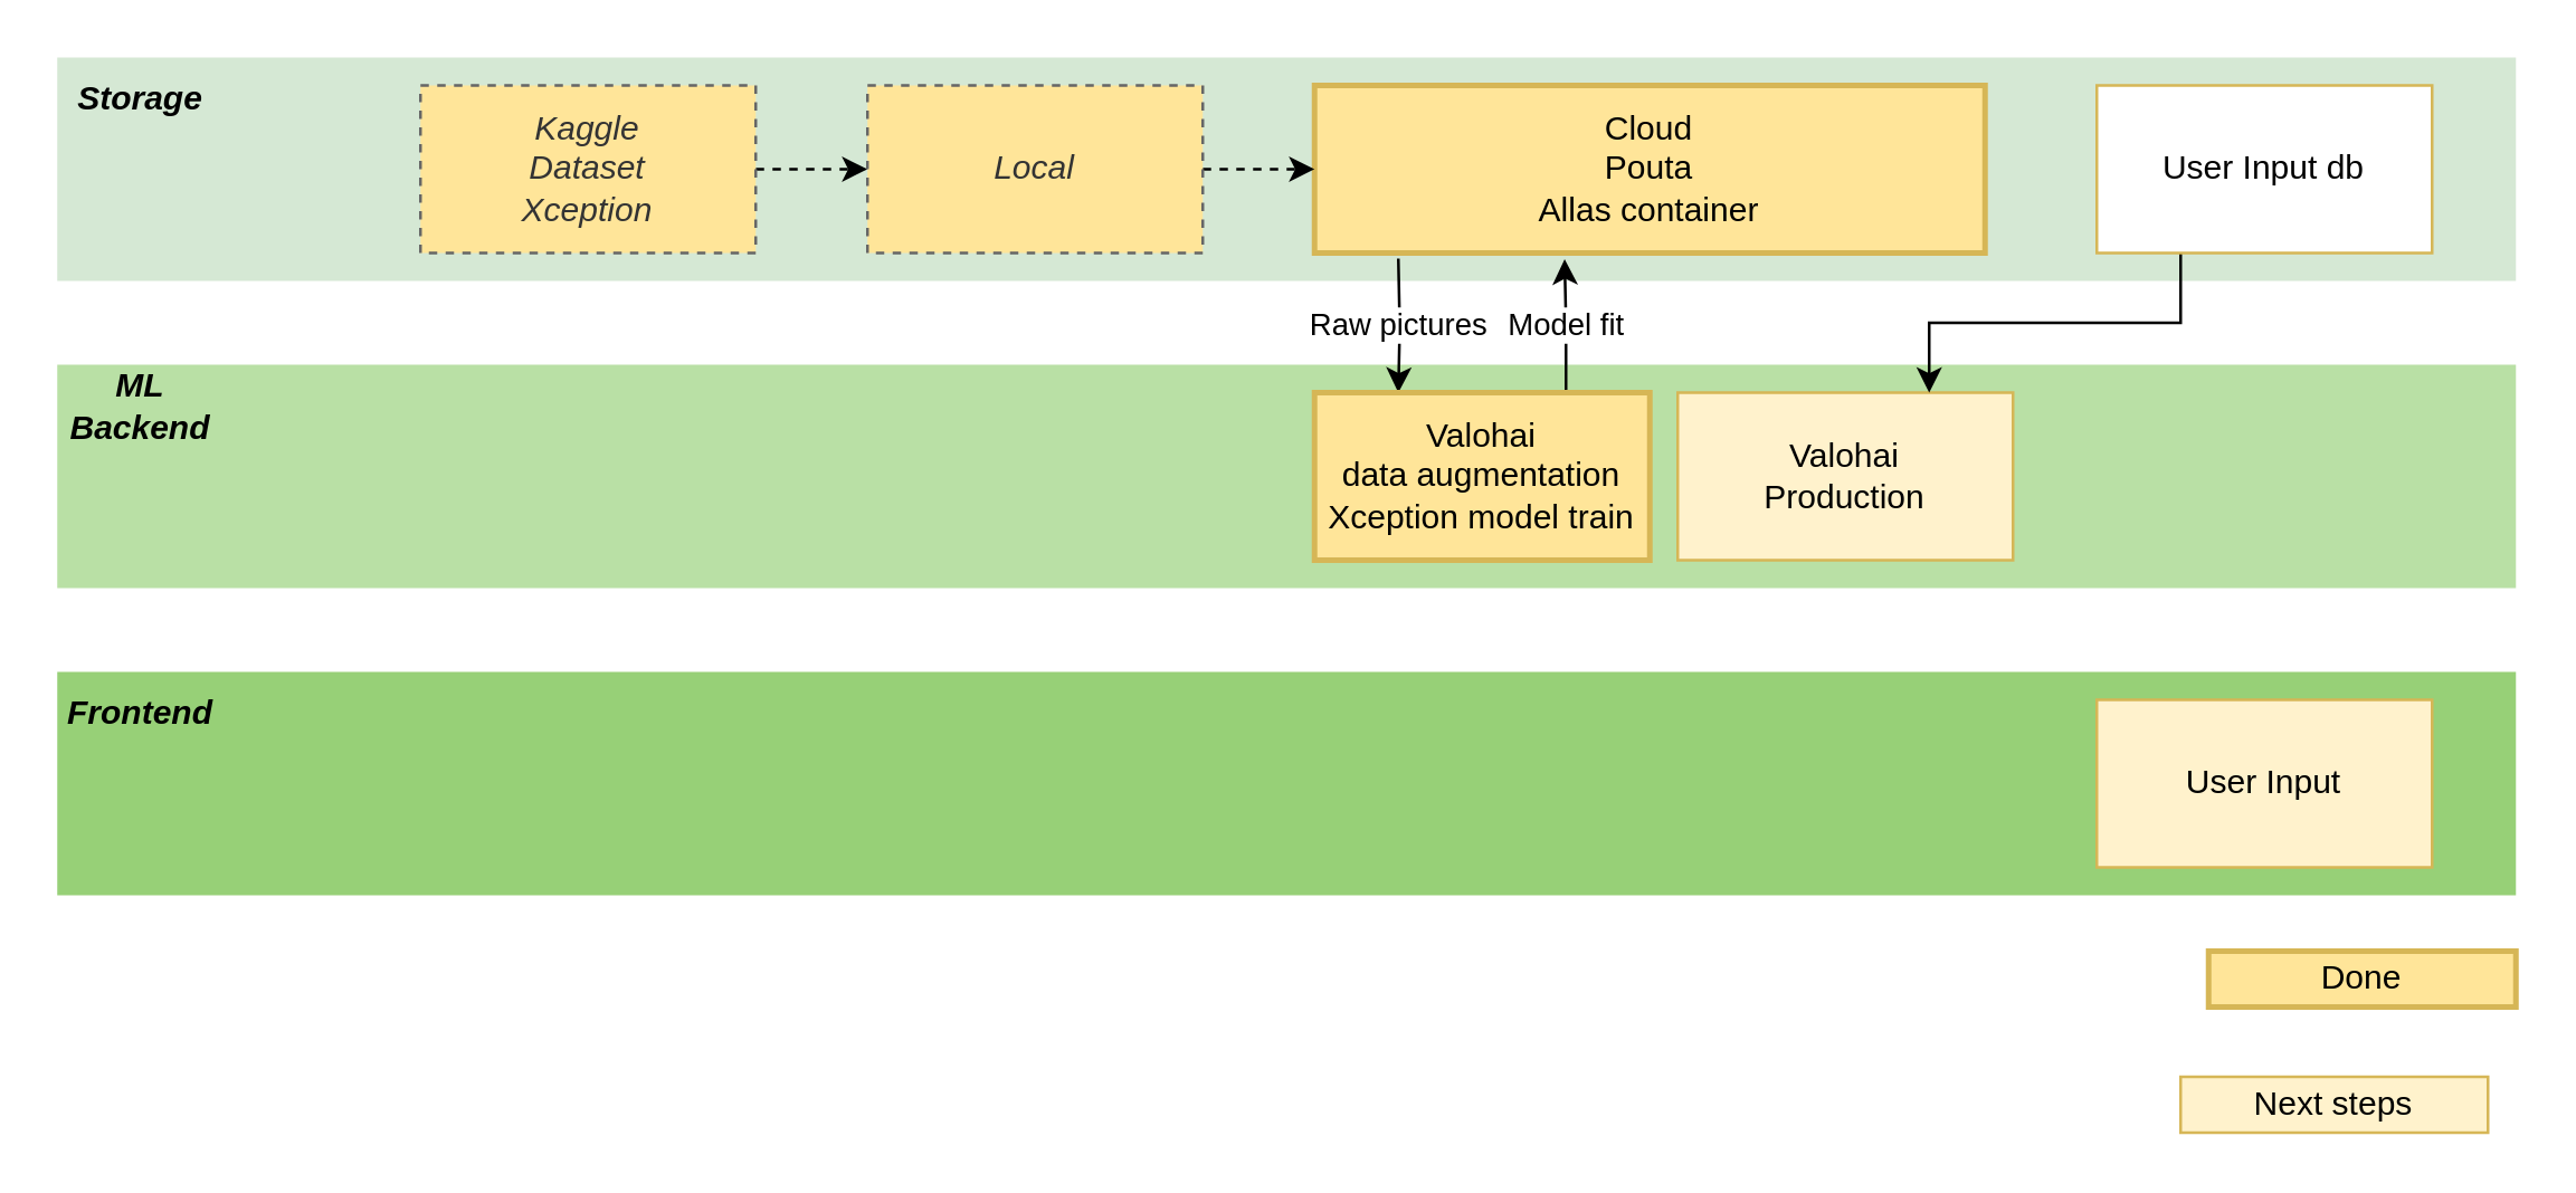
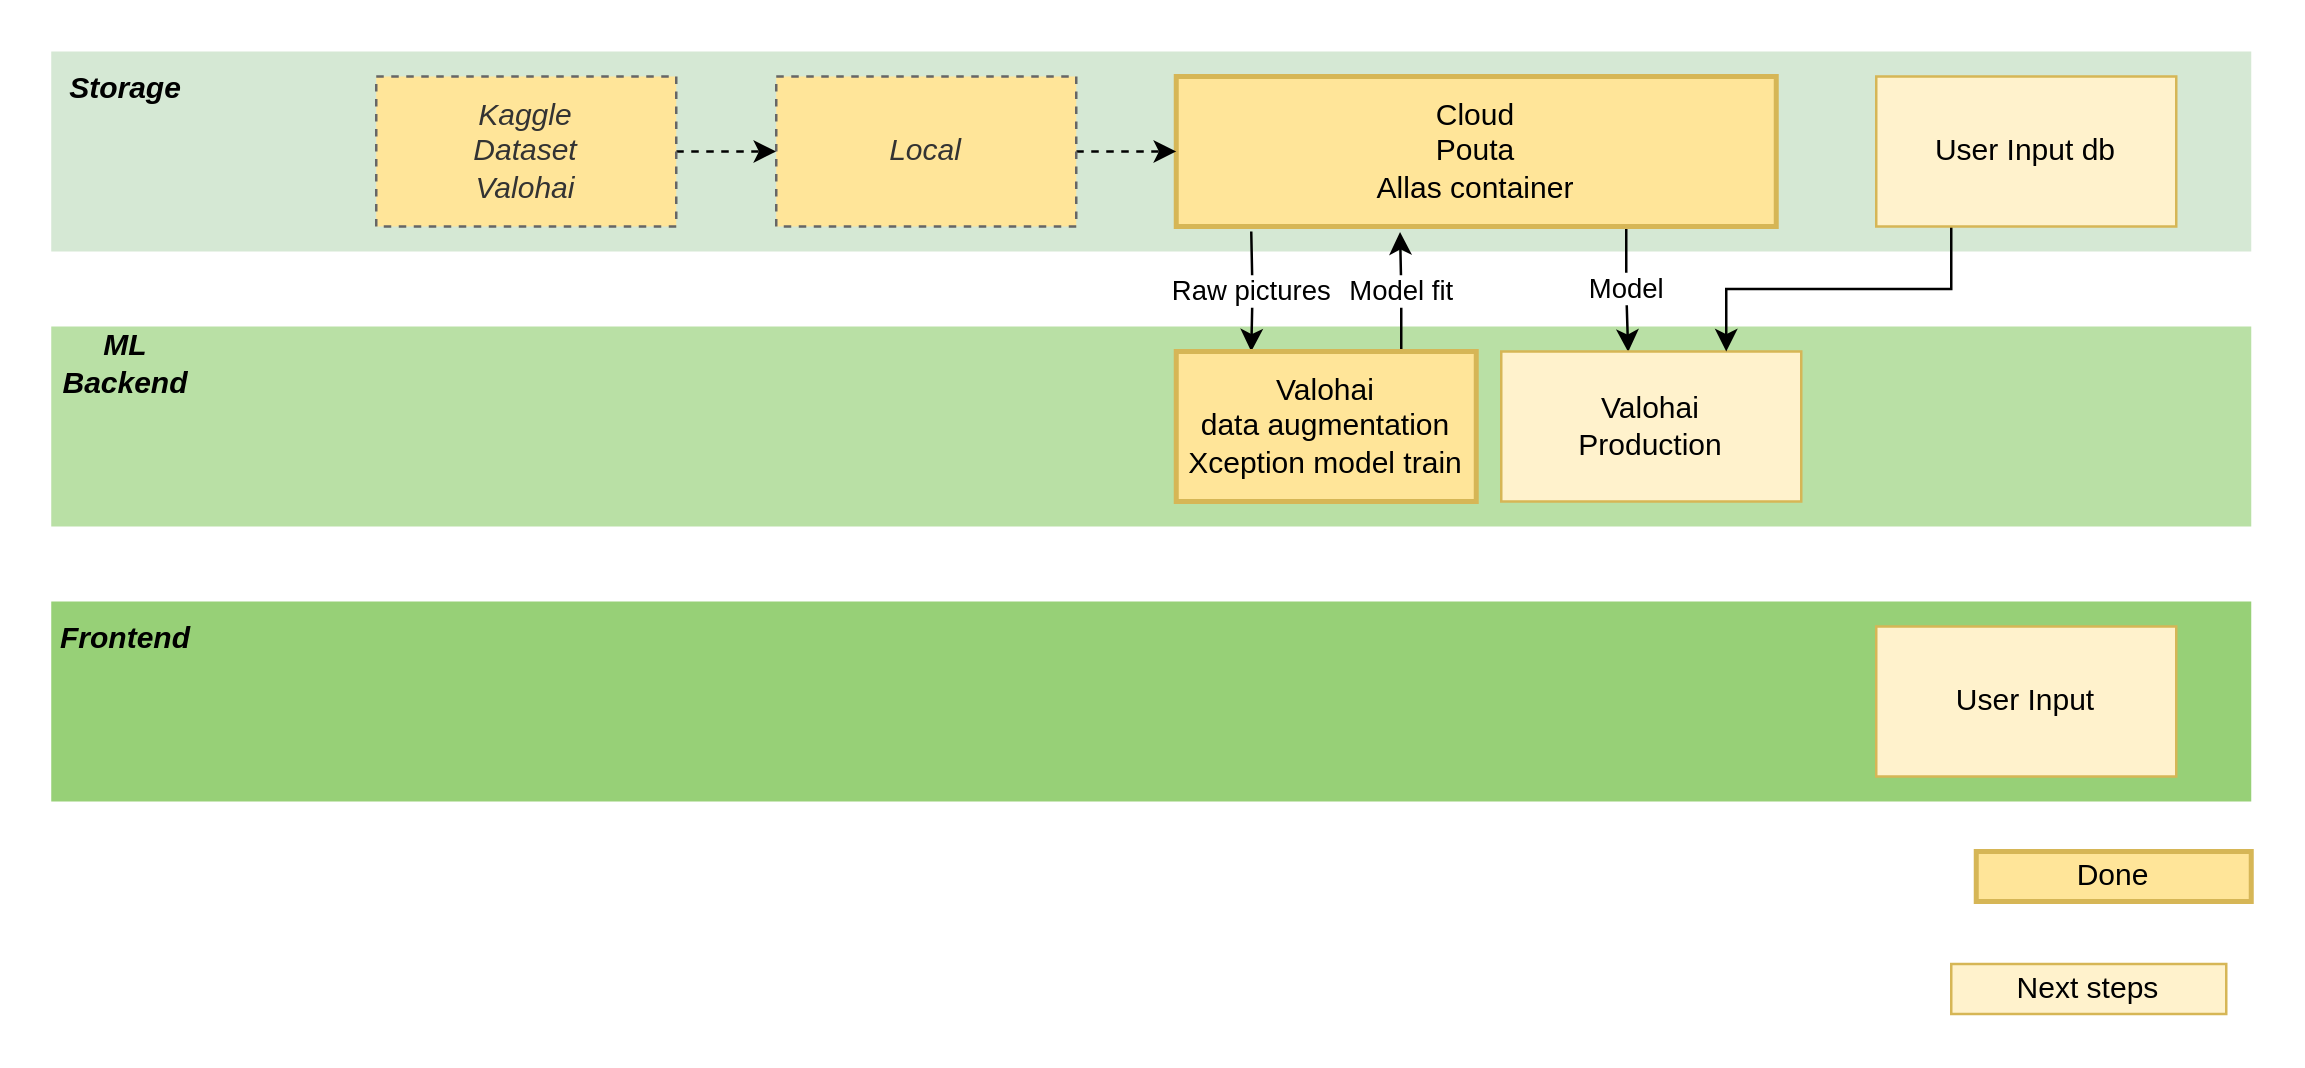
- <mxCell id="6" value="Kaggle&lt;br&gt;Dataset&lt;br&gt;Xception" style="rounded=0;whiteSpace=wrap;html=1;strokeColor=#666666;fontColor=#333333;dashed=1;fillColor=#FFE599;fontStyle=2" vertex="1" parent="1"><mxGeometry x="150" y="30" width="120" height="60" as="geometry" /></mxCell>
+ <mxCell id="6" value="Kaggle&lt;br&gt;Dataset&lt;br&gt;Valohai" style="rounded=0;whiteSpace=wrap;html=1;strokeColor=#666666;fontColor=#333333;dashed=1;fillColor=#FFE599;fontStyle=2" vertex="1" parent="1"><mxGeometry x="150" y="30" width="120" height="60" as="geometry" /></mxCell>
- <mxCell id="19" value="User Input db" style="rounded=0;whiteSpace=wrap;html=1;fillColor=#ffffff;strokeColor=#d6b656;" vertex="1" parent="1"><mxGeometry x="750" y="30" width="120" height="60" as="geometry" /></mxCell>
+ <mxCell id="19" value="User Input db" style="rounded=0;whiteSpace=wrap;html=1;fillColor=#fff2cc;strokeColor=#d6b656;" vertex="1" parent="1"><mxGeometry x="750" y="30" width="120" height="60" as="geometry" /></mxCell>
+ <mxCell id="8" value="Model" style="edgeStyle=orthogonalEdgeStyle;rounded=0;orthogonalLoop=1;jettySize=auto;html=1;exitX=0.75;exitY=1;exitDx=0;exitDy=0;entryX=0.423;entryY=0.003;entryDx=0;entryDy=0;entryPerimeter=0;startArrow=none;startFill=0;" edge="1" parent="1" source="9" target="16"><mxGeometry relative="1" as="geometry" /></mxCell>
